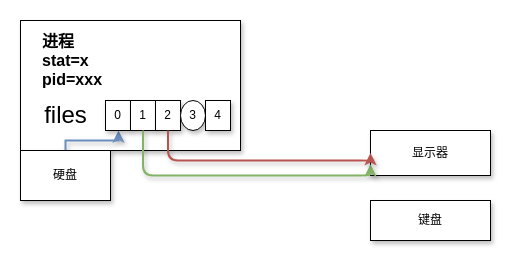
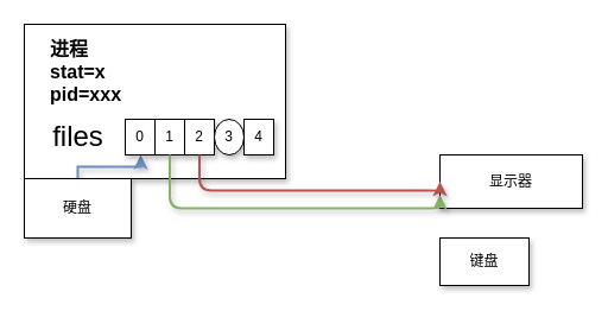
- <mxCell id="4" value="键盘" style="rounded=0;whiteSpace=wrap;html=1;shadow=1;" parent="1" vertex="1"><mxGeometry x="370" y="200" width="120" height="40" as="geometry" /></mxCell>
+ <mxCell id="4" value="键盘" style="rounded=0;whiteSpace=wrap;html=1;shadow=1;" parent="1" vertex="1"><mxGeometry x="370" y="200" width="75" height="40" as="geometry" /></mxCell>
